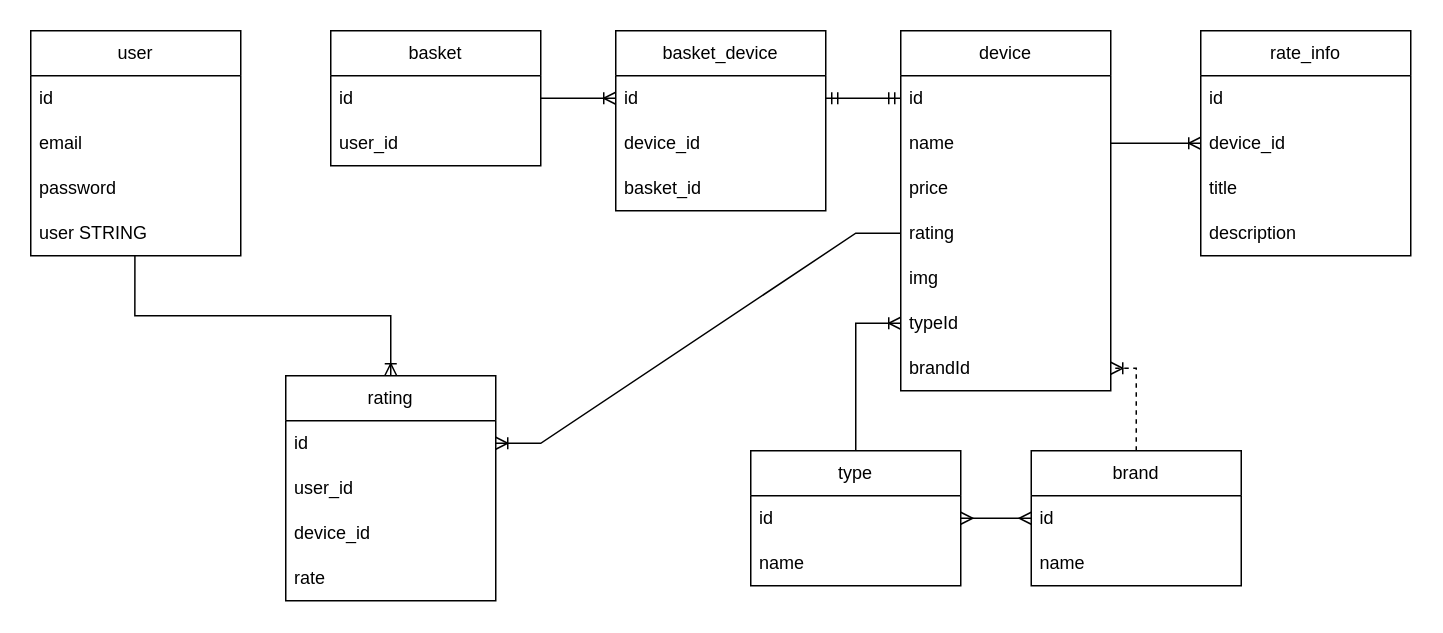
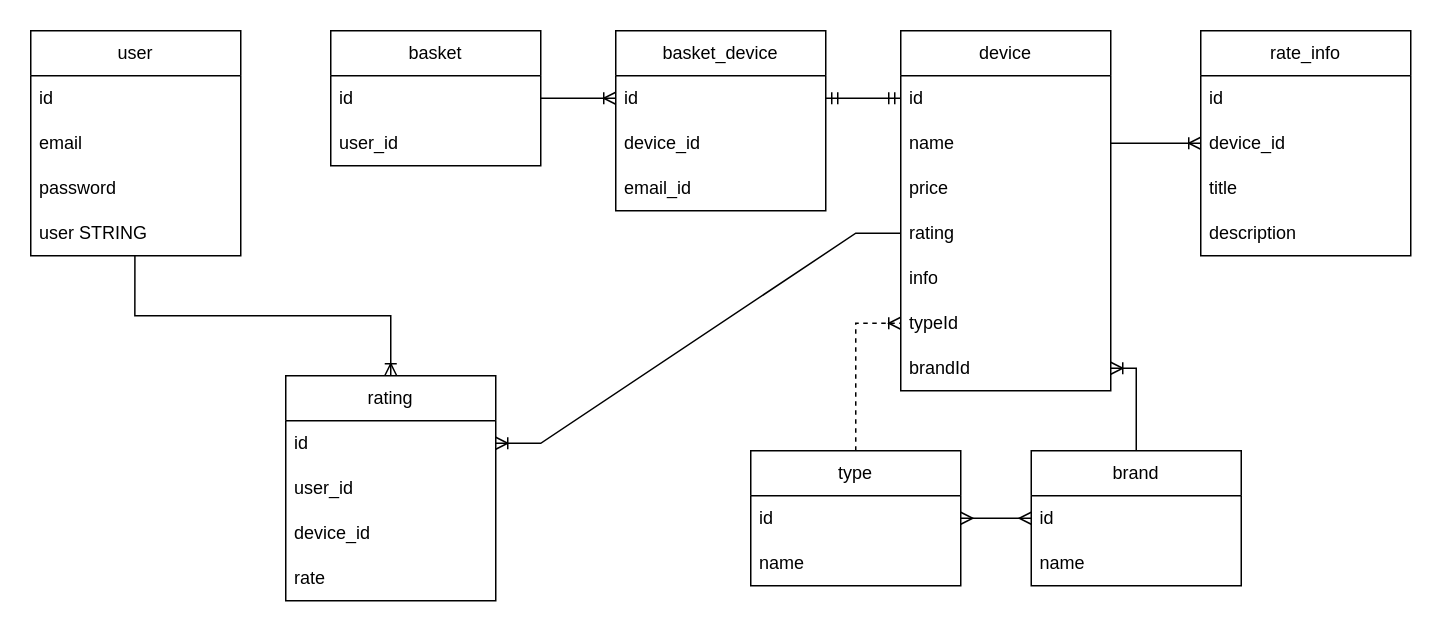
- <mxCell id="35" value="basket_id" style="text;strokeColor=none;fillColor=none;align=left;verticalAlign=middle;spacingLeft=4;spacingRight=4;overflow=hidden;points=[[0,0.5],[1,0.5]];portConstraint=eastwest;rotatable=0;whiteSpace=wrap;html=1;" vertex="1" parent="32"><mxGeometry y="90" width="140" height="30" as="geometry" /></mxCell>
+ <mxCell id="35" value="email_id" style="text;strokeColor=none;fillColor=none;align=left;verticalAlign=middle;spacingLeft=4;spacingRight=4;overflow=hidden;points=[[0,0.5],[1,0.5]];portConstraint=eastwest;rotatable=0;whiteSpace=wrap;html=1;" vertex="1" parent="32"><mxGeometry y="90" width="140" height="30" as="geometry" /></mxCell>
- <mxCell id="15" value="img" style="text;strokeColor=none;fillColor=none;align=left;verticalAlign=middle;spacingLeft=4;spacingRight=4;overflow=hidden;points=[[0,0.5],[1,0.5]];portConstraint=eastwest;rotatable=0;whiteSpace=wrap;html=1;" vertex="1" parent="10"><mxGeometry y="150" width="140" height="30" as="geometry" /></mxCell>
+ <mxCell id="15" value="info" style="text;strokeColor=none;fillColor=none;align=left;verticalAlign=middle;spacingLeft=4;spacingRight=4;overflow=hidden;points=[[0,0.5],[1,0.5]];portConstraint=eastwest;rotatable=0;whiteSpace=wrap;html=1;" vertex="1" parent="10"><mxGeometry y="150" width="140" height="30" as="geometry" /></mxCell>
- <mxCell id="24" value="" style="edgeStyle=orthogonalEdgeStyle;fontSize=12;html=1;endArrow=ERoneToMany;entryX=0;entryY=0.5;entryDx=0;entryDy=0;exitX=0.5;exitY=0;exitDx=0;exitDy=0;strokeColor=default;rounded=0;" edge="1" parent="1" source="18" target="16"><mxGeometry width="100" height="100" relative="1" as="geometry"><mxPoint x="400" y="280" as="sourcePoint" /><mxPoint x="500" y="180" as="targetPoint" /></mxGeometry></mxCell>
+ <mxCell id="24" value="" style="edgeStyle=orthogonalEdgeStyle;fontSize=12;html=1;endArrow=ERoneToMany;entryX=0;entryY=0.5;entryDx=0;entryDy=0;exitX=0.5;exitY=0;exitDx=0;exitDy=0;strokeColor=default;rounded=0;dashed=1;" edge="1" parent="1" source="18" target="16"><mxGeometry width="100" height="100" relative="1" as="geometry"><mxPoint x="400" y="280" as="sourcePoint" /><mxPoint x="500" y="180" as="targetPoint" /></mxGeometry></mxCell>
- <mxCell id="25" value="" style="edgeStyle=orthogonalEdgeStyle;fontSize=12;html=1;endArrow=ERoneToMany;rounded=0;entryX=1;entryY=0.5;entryDx=0;entryDy=0;exitX=0.5;exitY=0;exitDx=0;exitDy=0;dashed=1;" edge="1" parent="1" source="21" target="17"><mxGeometry width="100" height="100" relative="1" as="geometry"><mxPoint x="720" y="350" as="sourcePoint" /><mxPoint x="820" y="250" as="targetPoint" /></mxGeometry></mxCell>
+ <mxCell id="25" value="" style="edgeStyle=orthogonalEdgeStyle;fontSize=12;html=1;endArrow=ERoneToMany;rounded=0;entryX=1;entryY=0.5;entryDx=0;entryDy=0;exitX=0.5;exitY=0;exitDx=0;exitDy=0;" edge="1" parent="1" source="21" target="17"><mxGeometry width="100" height="100" relative="1" as="geometry"><mxPoint x="720" y="350" as="sourcePoint" /><mxPoint x="820" y="250" as="targetPoint" /></mxGeometry></mxCell>
